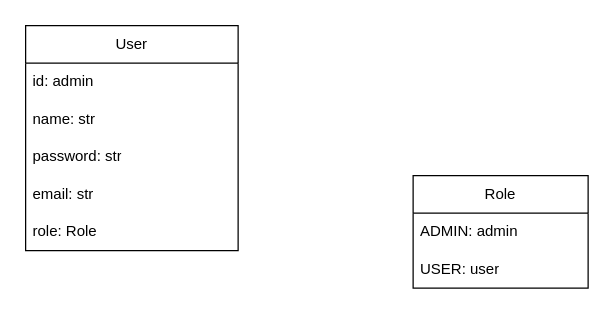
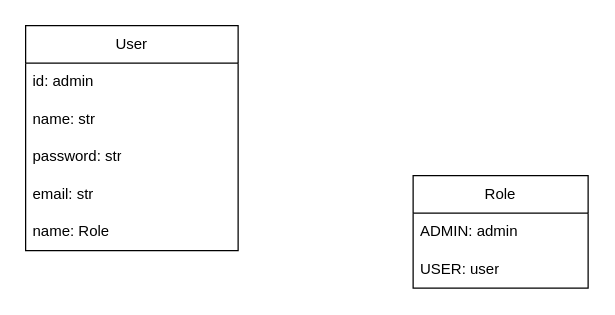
- <mxCell id="7" value="role: Role" style="text;strokeColor=none;fillColor=none;align=left;verticalAlign=middle;spacingLeft=4;spacingRight=4;overflow=hidden;points=[[0,0.5],[1,0.5]];portConstraint=eastwest;rotatable=0;whiteSpace=wrap;html=1;" parent="2" vertex="1"><mxGeometry y="150" width="170" height="30" as="geometry" /></mxCell>
+ <mxCell id="7" value="name: Role" style="text;strokeColor=none;fillColor=none;align=left;verticalAlign=middle;spacingLeft=4;spacingRight=4;overflow=hidden;points=[[0,0.5],[1,0.5]];portConstraint=eastwest;rotatable=0;whiteSpace=wrap;html=1;" parent="2" vertex="1"><mxGeometry y="150" width="170" height="30" as="geometry" /></mxCell>
